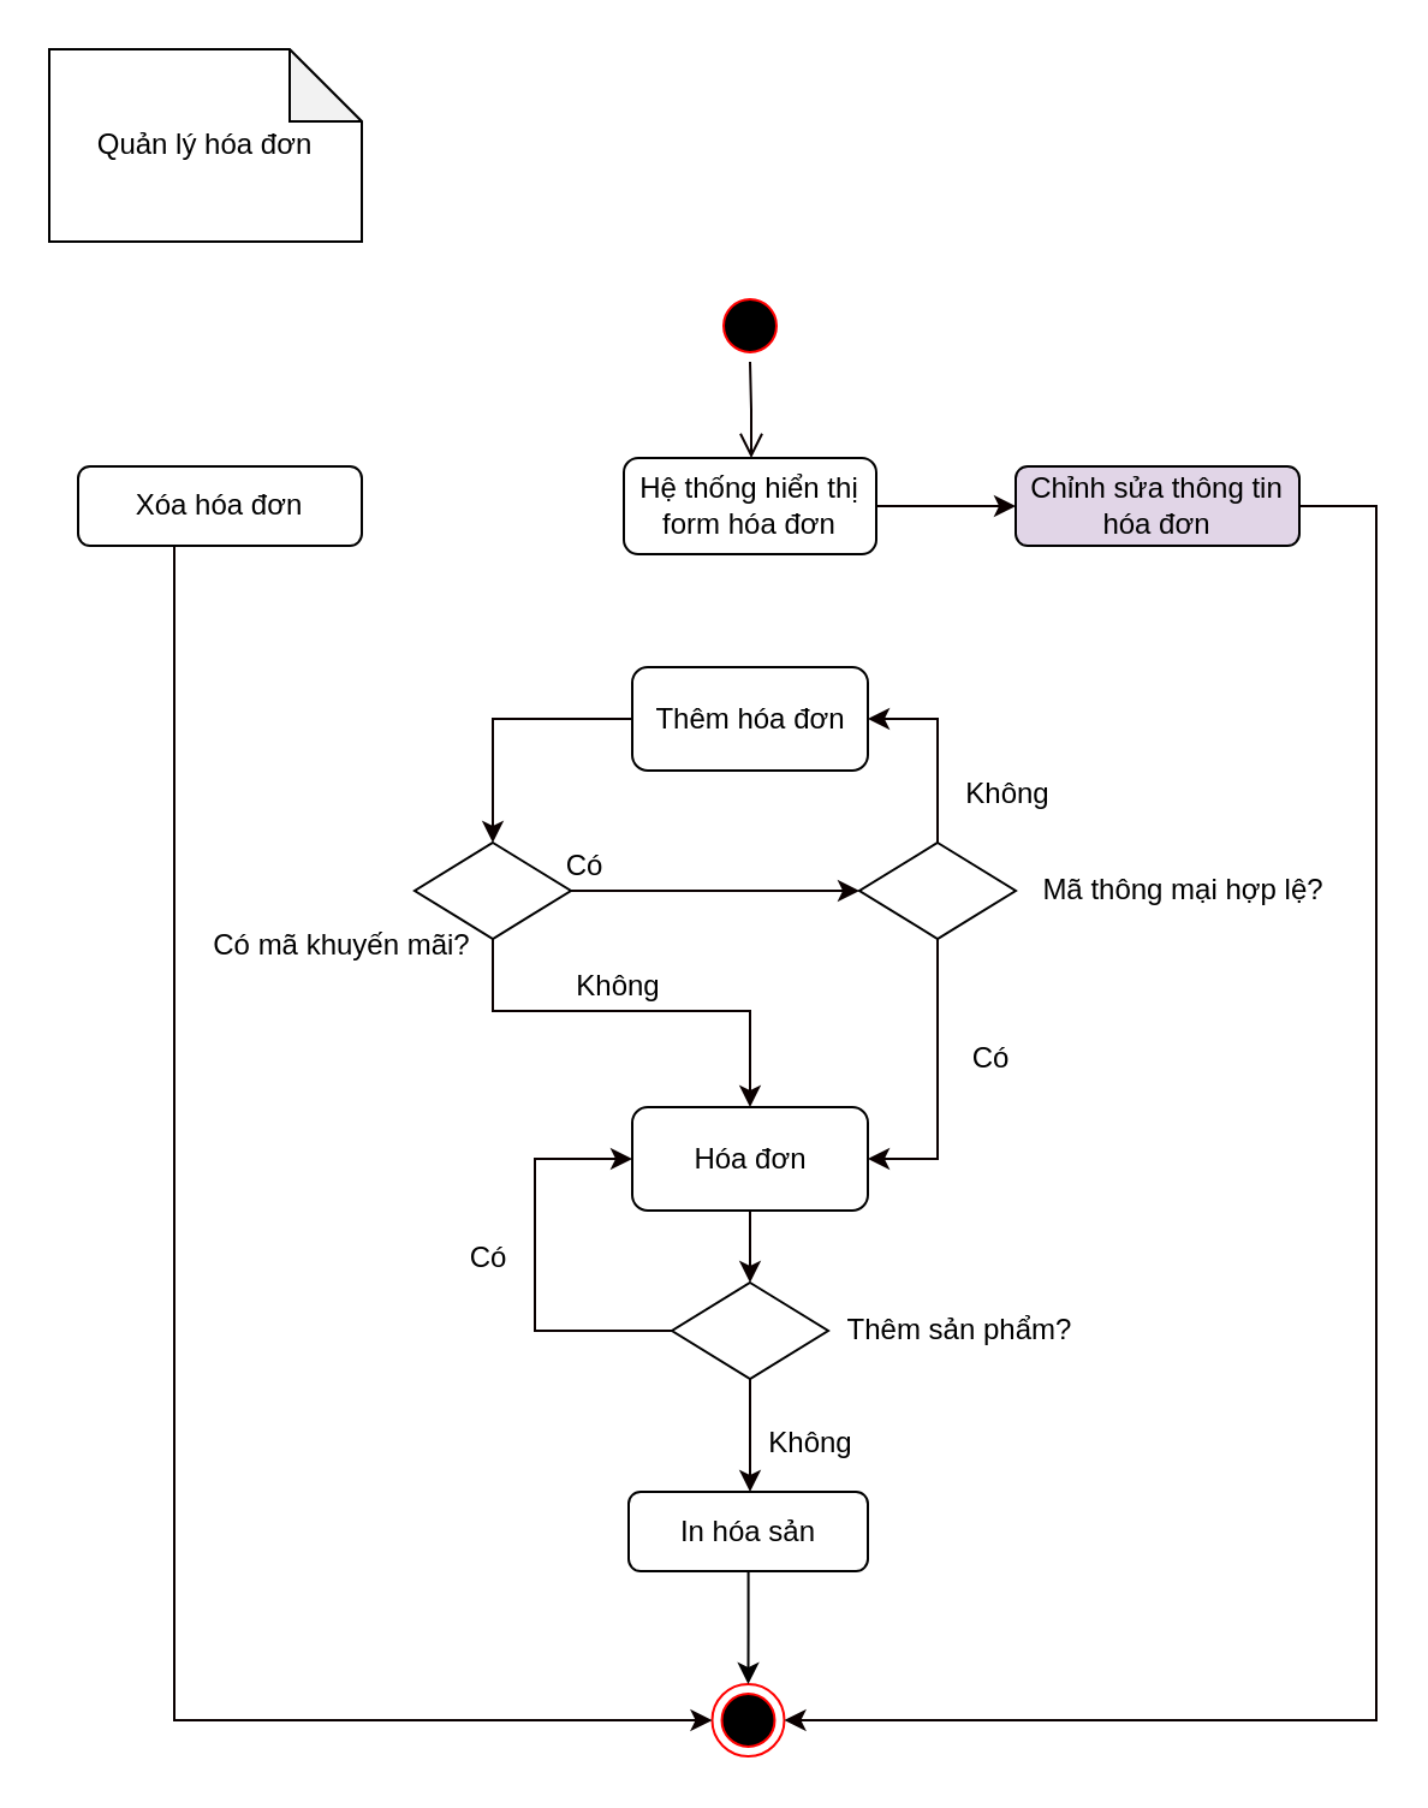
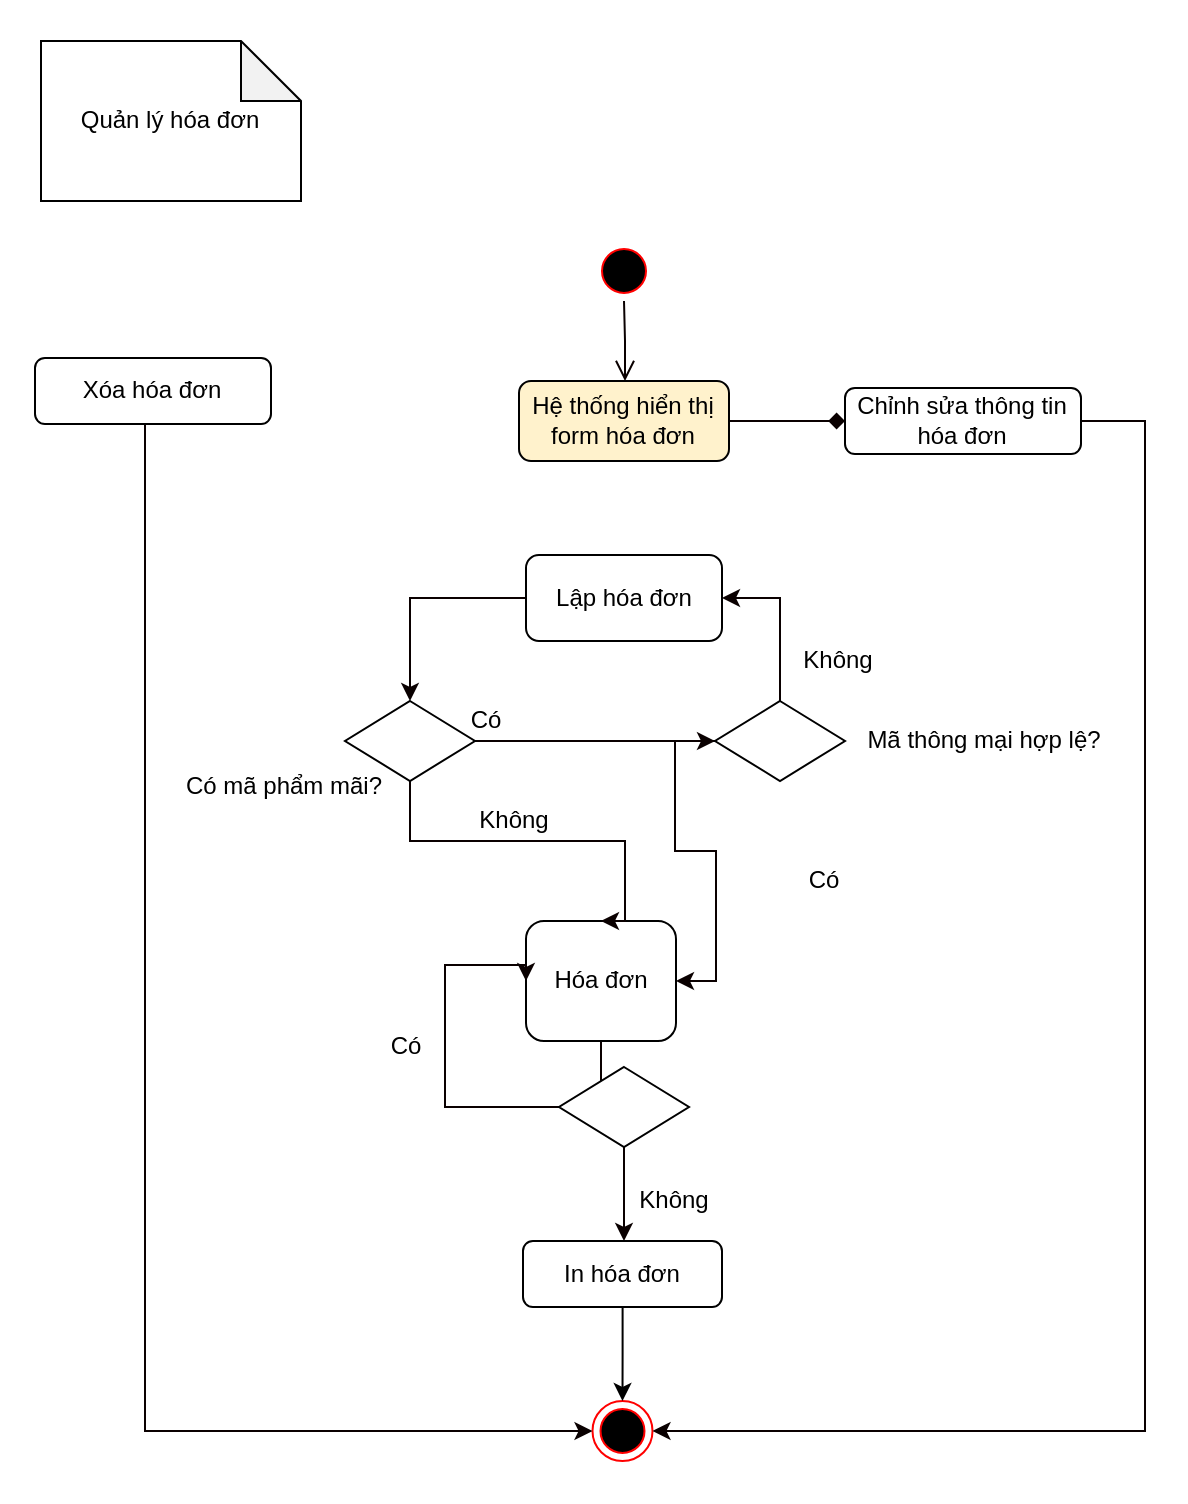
- <mxCell id="35" value="Xóa hóa đơn" style="rounded=1;whiteSpace=wrap;html=1;" vertex="1" parent="1"><mxGeometry x="32" y="193.5" width="118" height="33" as="geometry" /></mxCell>
+ <mxCell id="35" value="Xóa hóa đơn" style="rounded=1;whiteSpace=wrap;html=1;" vertex="1" parent="1"><mxGeometry x="17" y="178.5" width="118" height="33" as="geometry" /></mxCell>
- <mxCell id="6" value="Hệ thống hiển thị form hóa đơn" style="rounded=1;whiteSpace=wrap;html=1;" parent="1" vertex="1"><mxGeometry x="259" y="190" width="105" height="40" as="geometry" /></mxCell>
+ <mxCell id="6" value="Hệ thống hiển thị form hóa đơn" style="rounded=1;whiteSpace=wrap;html=1;fillColor=#fff2cc;" parent="1" vertex="1"><mxGeometry x="259" y="190" width="105" height="40" as="geometry" /></mxCell>
- <mxCell id="5" style="edgeStyle=orthogonalEdgeStyle;rounded=0;orthogonalLoop=1;jettySize=auto;html=1;strokeColor=#0A0000;" edge="1" parent="1" source="6" target="27"><mxGeometry relative="1" as="geometry" /></mxCell>
+ <mxCell id="5" style="edgeStyle=orthogonalEdgeStyle;rounded=0;orthogonalLoop=1;jettySize=auto;html=1;strokeColor=#0A0000;endArrow=diamond;" edge="1" parent="1" source="6" target="27"><mxGeometry relative="1" as="geometry" /></mxCell>
- <mxCell id="27" value="Chỉnh sửa thông tin hóa đơn" style="rounded=1;whiteSpace=wrap;html=1;fillColor=#e1d5e7;" vertex="1" parent="1"><mxGeometry x="422" y="193.5" width="118" height="33" as="geometry" /></mxCell>
+ <mxCell id="27" value="Chỉnh sửa thông tin hóa đơn" style="rounded=1;whiteSpace=wrap;html=1;" vertex="1" parent="1"><mxGeometry x="422" y="193.5" width="118" height="33" as="geometry" /></mxCell>
- <mxCell id="18" value="Thêm hóa đơn" style="rounded=1;whiteSpace=wrap;html=1;" vertex="1" parent="1"><mxGeometry x="262.5" y="277" width="98" height="43" as="geometry" /></mxCell>
+ <mxCell id="18" value="Lập hóa đơn" style="rounded=1;whiteSpace=wrap;html=1;" vertex="1" parent="1"><mxGeometry x="262.5" y="277" width="98" height="43" as="geometry" /></mxCell>
- <mxCell id="31" value="Có mã khuyến mãi?" style="text;html=1;strokeColor=none;fillColor=none;align=center;verticalAlign=middle;whiteSpace=wrap;rounded=0;" vertex="1" parent="1"><mxGeometry x="72" y="383" width="140" height="20" as="geometry" /></mxCell>
+ <mxCell id="31" value="Có mã phẩm mãi?" style="text;html=1;strokeColor=none;fillColor=none;align=center;verticalAlign=middle;whiteSpace=wrap;rounded=0;" vertex="1" parent="1"><mxGeometry x="72" y="383" width="140" height="20" as="geometry" /></mxCell>
- <mxCell id="10" value="Hóa đơn" style="rounded=1;whiteSpace=wrap;html=1;" vertex="1" parent="1"><mxGeometry x="262.5" y="460" width="98" height="43" as="geometry" /></mxCell>
+ <mxCell id="10" value="Hóa đơn" style="rounded=1;whiteSpace=wrap;html=1;" vertex="1" parent="1"><mxGeometry x="262.5" y="460" width="75" height="60" as="geometry" /></mxCell>
- <mxCell id="14" value="Thêm sản phẩm?" style="text;html=1;strokeColor=none;fillColor=none;align=center;verticalAlign=middle;whiteSpace=wrap;rounded=0;" vertex="1" parent="1"><mxGeometry x="344" y="543" width="110" height="20" as="geometry" /></mxCell>
- <mxCell id="16" value="In hóa sản" style="rounded=1;whiteSpace=wrap;html=1;" vertex="1" parent="1"><mxGeometry x="261" y="620" width="99.5" height="33" as="geometry" /></mxCell>
+ <mxCell id="16" value="In hóa đơn" style="rounded=1;whiteSpace=wrap;html=1;" vertex="1" parent="1"><mxGeometry x="261" y="620" width="99.5" height="33" as="geometry" /></mxCell>
